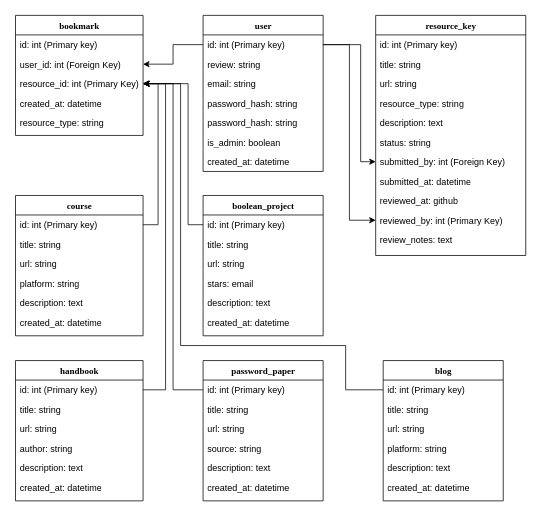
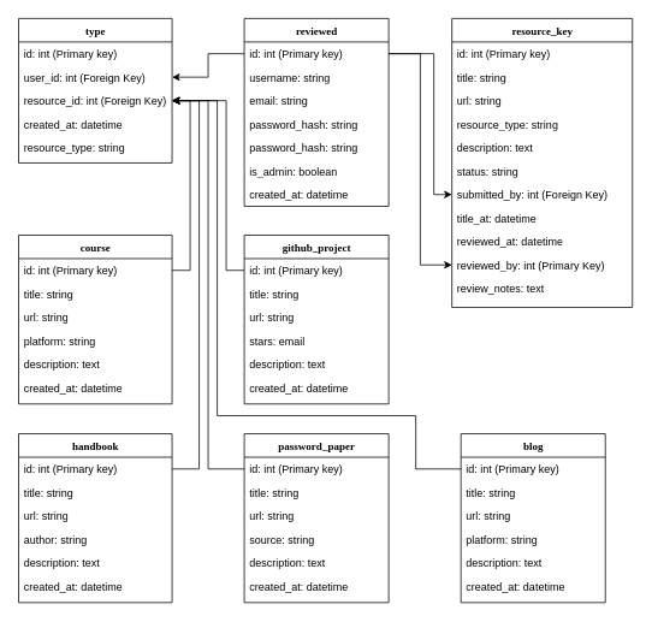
- <mxCell id="45" value="bookmark" style="swimlane;html=1;fontStyle=1;align=center;verticalAlign=top;childLayout=stackLayout;horizontal=1;startSize=26;horizontalStack=0;resizeParent=1;resizeLast=0;collapsible=1;marginBottom=0;swimlaneFillColor=#ffffff;rounded=0;shadow=0;comic=0;labelBackgroundColor=none;strokeWidth=1;fillColor=none;fontFamily=Verdana;fontSize=12" vertex="1" parent="1"><mxGeometry x="20" y="20" width="170" height="160" as="geometry" /></mxCell>
+ <mxCell id="45" value="type" style="swimlane;html=1;fontStyle=1;align=center;verticalAlign=top;childLayout=stackLayout;horizontal=1;startSize=26;horizontalStack=0;resizeParent=1;resizeLast=0;collapsible=1;marginBottom=0;swimlaneFillColor=#ffffff;rounded=0;shadow=0;comic=0;labelBackgroundColor=none;strokeWidth=1;fillColor=none;fontFamily=Verdana;fontSize=12" vertex="1" parent="1"><mxGeometry x="20" y="20" width="170" height="160" as="geometry" /></mxCell>
- <mxCell id="37" value="user" style="swimlane;html=1;fontStyle=1;align=center;verticalAlign=top;childLayout=stackLayout;horizontal=1;startSize=26;horizontalStack=0;resizeParent=1;resizeLast=0;collapsible=1;marginBottom=0;swimlaneFillColor=#ffffff;rounded=0;shadow=0;comic=0;labelBackgroundColor=none;strokeWidth=1;fillColor=none;fontFamily=Verdana;fontSize=12" vertex="1" parent="1"><mxGeometry x="270" y="20" width="160" height="208" as="geometry" /></mxCell>
+ <mxCell id="37" value="reviewed" style="swimlane;html=1;fontStyle=1;align=center;verticalAlign=top;childLayout=stackLayout;horizontal=1;startSize=26;horizontalStack=0;resizeParent=1;resizeLast=0;collapsible=1;marginBottom=0;swimlaneFillColor=#ffffff;rounded=0;shadow=0;comic=0;labelBackgroundColor=none;strokeWidth=1;fillColor=none;fontFamily=Verdana;fontSize=12" vertex="1" parent="1"><mxGeometry x="270" y="20" width="160" height="208" as="geometry" /></mxCell>
- <mxCell id="39" value="review: string" style="text;html=1;strokeColor=none;fillColor=none;align=left;verticalAlign=top;spacingLeft=4;spacingRight=4;whiteSpace=wrap;overflow=hidden;rotatable=0;points=[[0,0.5],[1,0.5]];portConstraint=eastwest;" vertex="1" parent="37"><mxGeometry y="52" width="160" height="26" as="geometry" /></mxCell>
+ <mxCell id="39" value="username: string" style="text;html=1;strokeColor=none;fillColor=none;align=left;verticalAlign=top;spacingLeft=4;spacingRight=4;whiteSpace=wrap;overflow=hidden;rotatable=0;points=[[0,0.5],[1,0.5]];portConstraint=eastwest;" vertex="1" parent="37"><mxGeometry y="52" width="160" height="26" as="geometry" /></mxCell>
- <mxCell id="48" value="resource_id: int (Primary Key)" style="text;html=1;strokeColor=none;fillColor=none;align=left;verticalAlign=top;spacingLeft=4;spacingRight=4;whiteSpace=wrap;overflow=hidden;rotatable=0;points=[[0,0.5],[1,0.5]];portConstraint=eastwest;" vertex="1" parent="45"><mxGeometry y="78" width="170" height="26" as="geometry" /></mxCell>
+ <mxCell id="48" value="resource_id: int (Foreign Key)" style="text;html=1;strokeColor=none;fillColor=none;align=left;verticalAlign=top;spacingLeft=4;spacingRight=4;whiteSpace=wrap;overflow=hidden;rotatable=0;points=[[0,0.5],[1,0.5]];portConstraint=eastwest;" vertex="1" parent="45"><mxGeometry y="78" width="170" height="26" as="geometry" /></mxCell>
- <mxCell id="59" value="submitted_at: datetime" style="text;html=1;strokeColor=none;fillColor=none;align=left;verticalAlign=top;spacingLeft=4;spacingRight=4;whiteSpace=wrap;overflow=hidden;rotatable=0;points=[[0,0.5],[1,0.5]];portConstraint=eastwest;" vertex="1" parent="51"><mxGeometry y="208" width="200" height="26" as="geometry" /></mxCell>
+ <mxCell id="59" value="title_at: datetime" style="text;html=1;strokeColor=none;fillColor=none;align=left;verticalAlign=top;spacingLeft=4;spacingRight=4;whiteSpace=wrap;overflow=hidden;rotatable=0;points=[[0,0.5],[1,0.5]];portConstraint=eastwest;" vertex="1" parent="51"><mxGeometry y="208" width="200" height="26" as="geometry" /></mxCell>
- <mxCell id="60" value="reviewed_at: github" style="text;html=1;strokeColor=none;fillColor=none;align=left;verticalAlign=top;spacingLeft=4;spacingRight=4;whiteSpace=wrap;overflow=hidden;rotatable=0;points=[[0,0.5],[1,0.5]];portConstraint=eastwest;" vertex="1" parent="51"><mxGeometry y="234" width="200" height="26" as="geometry" /></mxCell>
+ <mxCell id="60" value="reviewed_at: datetime" style="text;html=1;strokeColor=none;fillColor=none;align=left;verticalAlign=top;spacingLeft=4;spacingRight=4;whiteSpace=wrap;overflow=hidden;rotatable=0;points=[[0,0.5],[1,0.5]];portConstraint=eastwest;" vertex="1" parent="51"><mxGeometry y="234" width="200" height="26" as="geometry" /></mxCell>
- <mxCell id="16" value="boolean_project" style="swimlane;html=1;fontStyle=1;align=center;verticalAlign=top;childLayout=stackLayout;horizontal=1;startSize=26;horizontalStack=0;resizeParent=1;resizeLast=0;collapsible=1;marginBottom=0;swimlaneFillColor=#ffffff;rounded=0;shadow=0;comic=0;labelBackgroundColor=none;strokeWidth=1;fillColor=none;fontFamily=Verdana;fontSize=12" vertex="1" parent="1"><mxGeometry x="270" y="260" width="160" height="187" as="geometry" /></mxCell>
+ <mxCell id="16" value="github_project" style="swimlane;html=1;fontStyle=1;align=center;verticalAlign=top;childLayout=stackLayout;horizontal=1;startSize=26;horizontalStack=0;resizeParent=1;resizeLast=0;collapsible=1;marginBottom=0;swimlaneFillColor=#ffffff;rounded=0;shadow=0;comic=0;labelBackgroundColor=none;strokeWidth=1;fillColor=none;fontFamily=Verdana;fontSize=12" vertex="1" parent="1"><mxGeometry x="270" y="260" width="160" height="187" as="geometry" /></mxCell>
